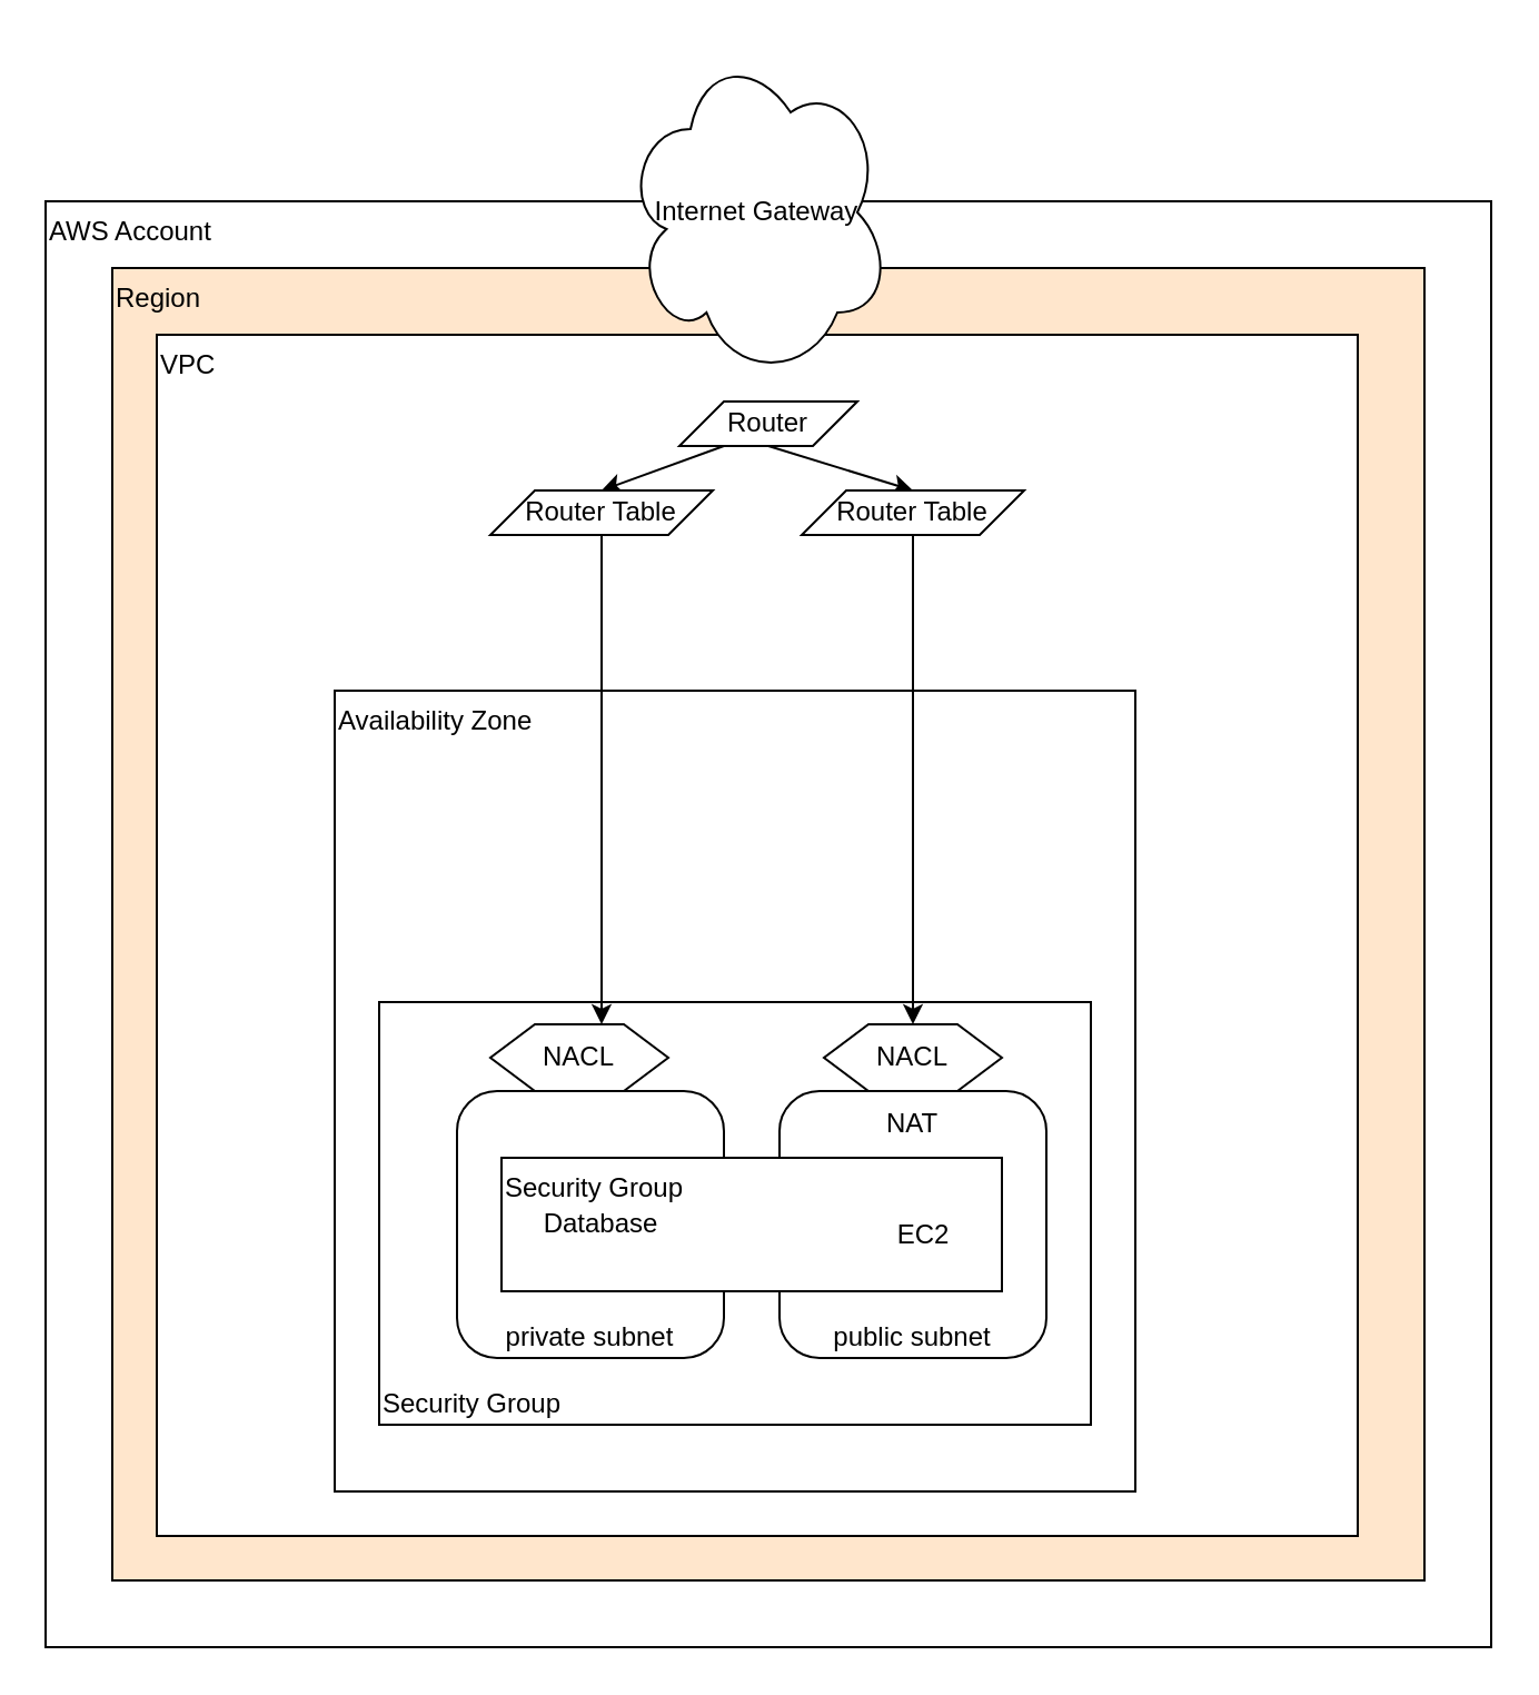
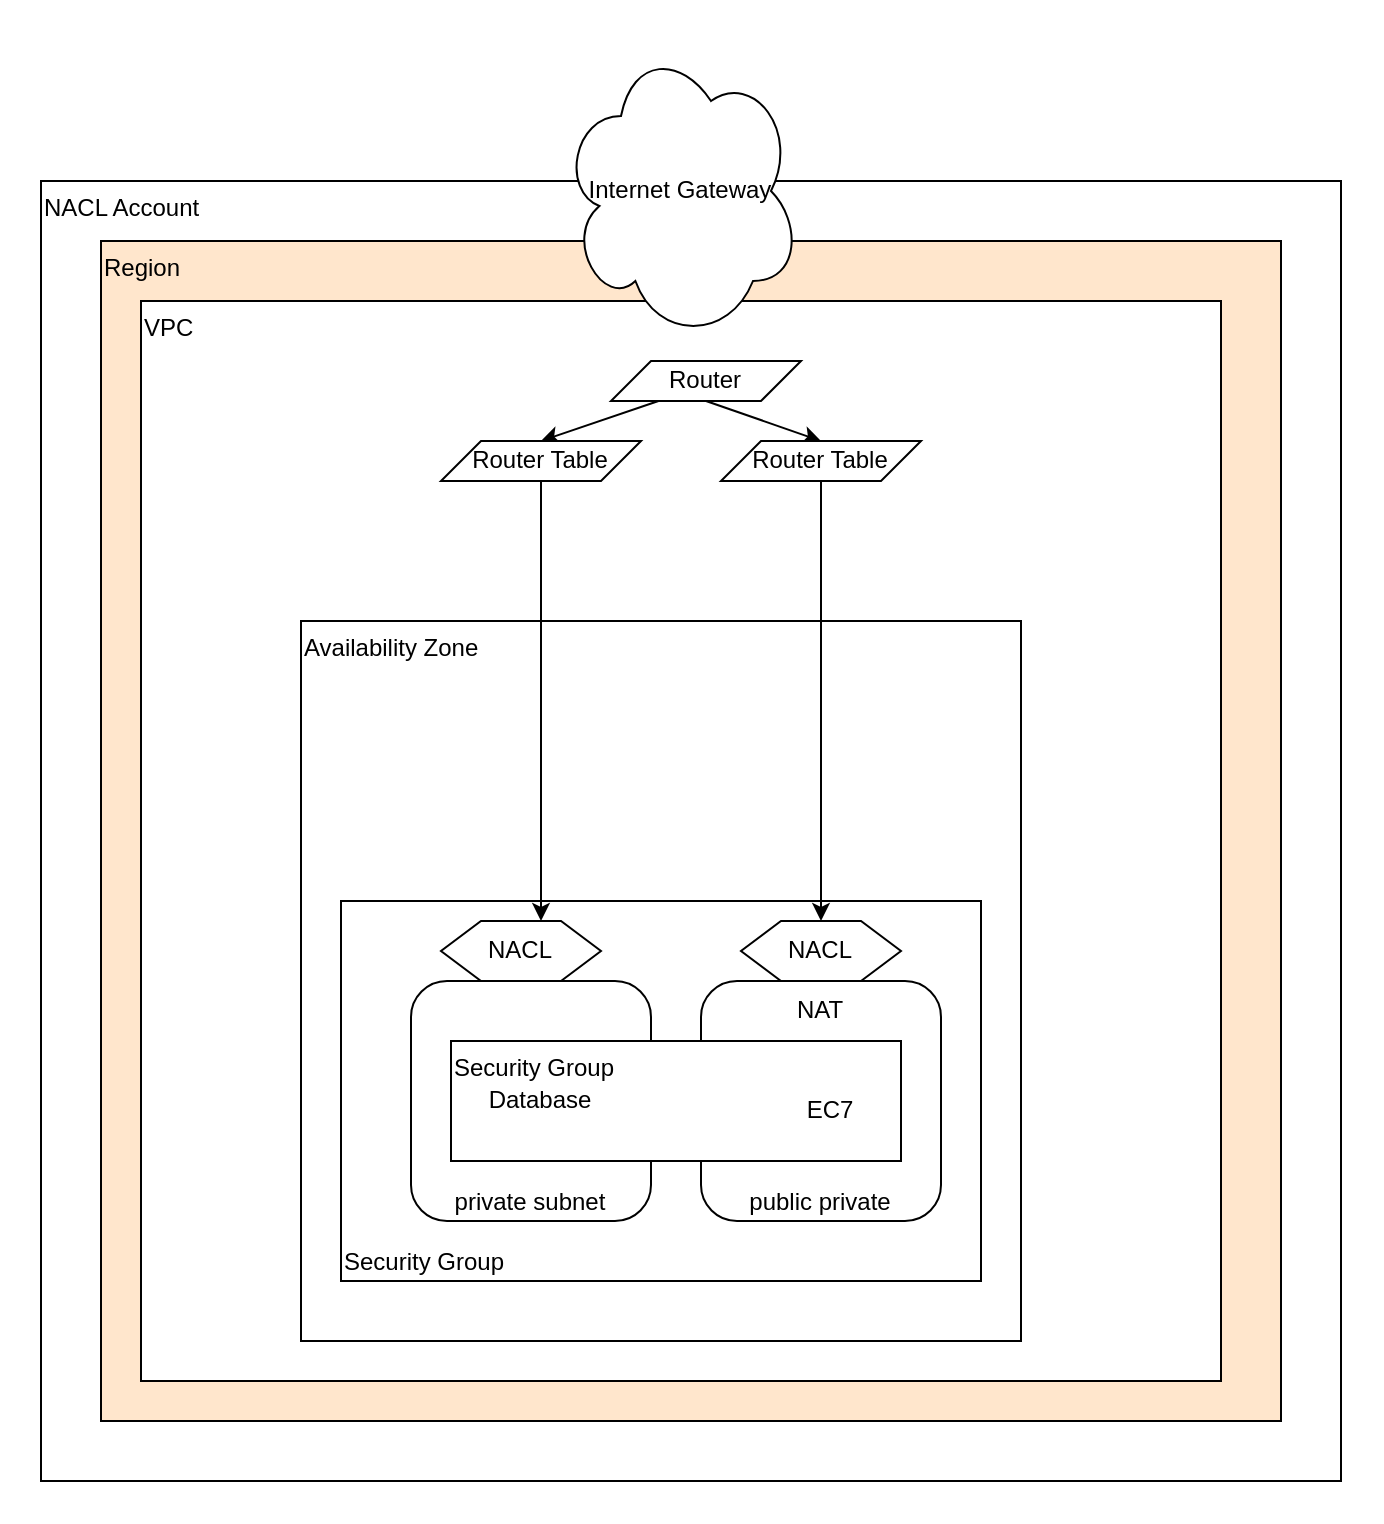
- <mxCell id="3" value="AWS Account" style="whiteSpace=wrap;html=1;aspect=fixed;rounded=0;spacingLeft=0;align=left;verticalAlign=top;" parent="1" vertex="1"><mxGeometry x="20" y="90" width="650" height="650" as="geometry" /></mxCell>
+ <mxCell id="3" value="NACL Account" style="whiteSpace=wrap;html=1;aspect=fixed;rounded=0;spacingLeft=0;align=left;verticalAlign=top;" parent="1" vertex="1"><mxGeometry x="20" y="90" width="650" height="650" as="geometry" /></mxCell>
- <mxCell id="12" value="Router" style="shape=parallelogram;perimeter=parallelogramPerimeter;whiteSpace=wrap;html=1;fixedSize=1;rounded=0;direction=west;" parent="1" vertex="1"><mxGeometry x="305" y="180" width="80" height="20" as="geometry" /></mxCell>
+ <mxCell id="12" value="Router" style="shape=parallelogram;perimeter=parallelogramPerimeter;whiteSpace=wrap;html=1;fixedSize=1;rounded=0;direction=west;" parent="1" vertex="1"><mxGeometry x="305" y="180" width="95" height="20" as="geometry" /></mxCell>
- <mxCell id="25" value="EC2" style="text;strokeColor=none;align=center;fillColor=none;html=1;verticalAlign=middle;whiteSpace=wrap;rounded=0;" parent="1" vertex="1"><mxGeometry x="385" y="540" width="60" height="30" as="geometry" /></mxCell>
+ <mxCell id="25" value="EC7" style="text;strokeColor=none;align=center;fillColor=none;html=1;verticalAlign=middle;whiteSpace=wrap;rounded=0;" parent="1" vertex="1"><mxGeometry x="385" y="540" width="60" height="30" as="geometry" /></mxCell>
- <mxCell id="8" value="public subnet" style="whiteSpace=wrap;html=1;aspect=fixed;rounded=1;verticalAlign=bottom;" parent="1" vertex="1"><mxGeometry x="350" y="490" width="120" height="120" as="geometry" /></mxCell>
+ <mxCell id="8" value="public private" style="whiteSpace=wrap;html=1;aspect=fixed;rounded=1;verticalAlign=bottom;" parent="1" vertex="1"><mxGeometry x="350" y="490" width="120" height="120" as="geometry" /></mxCell>
